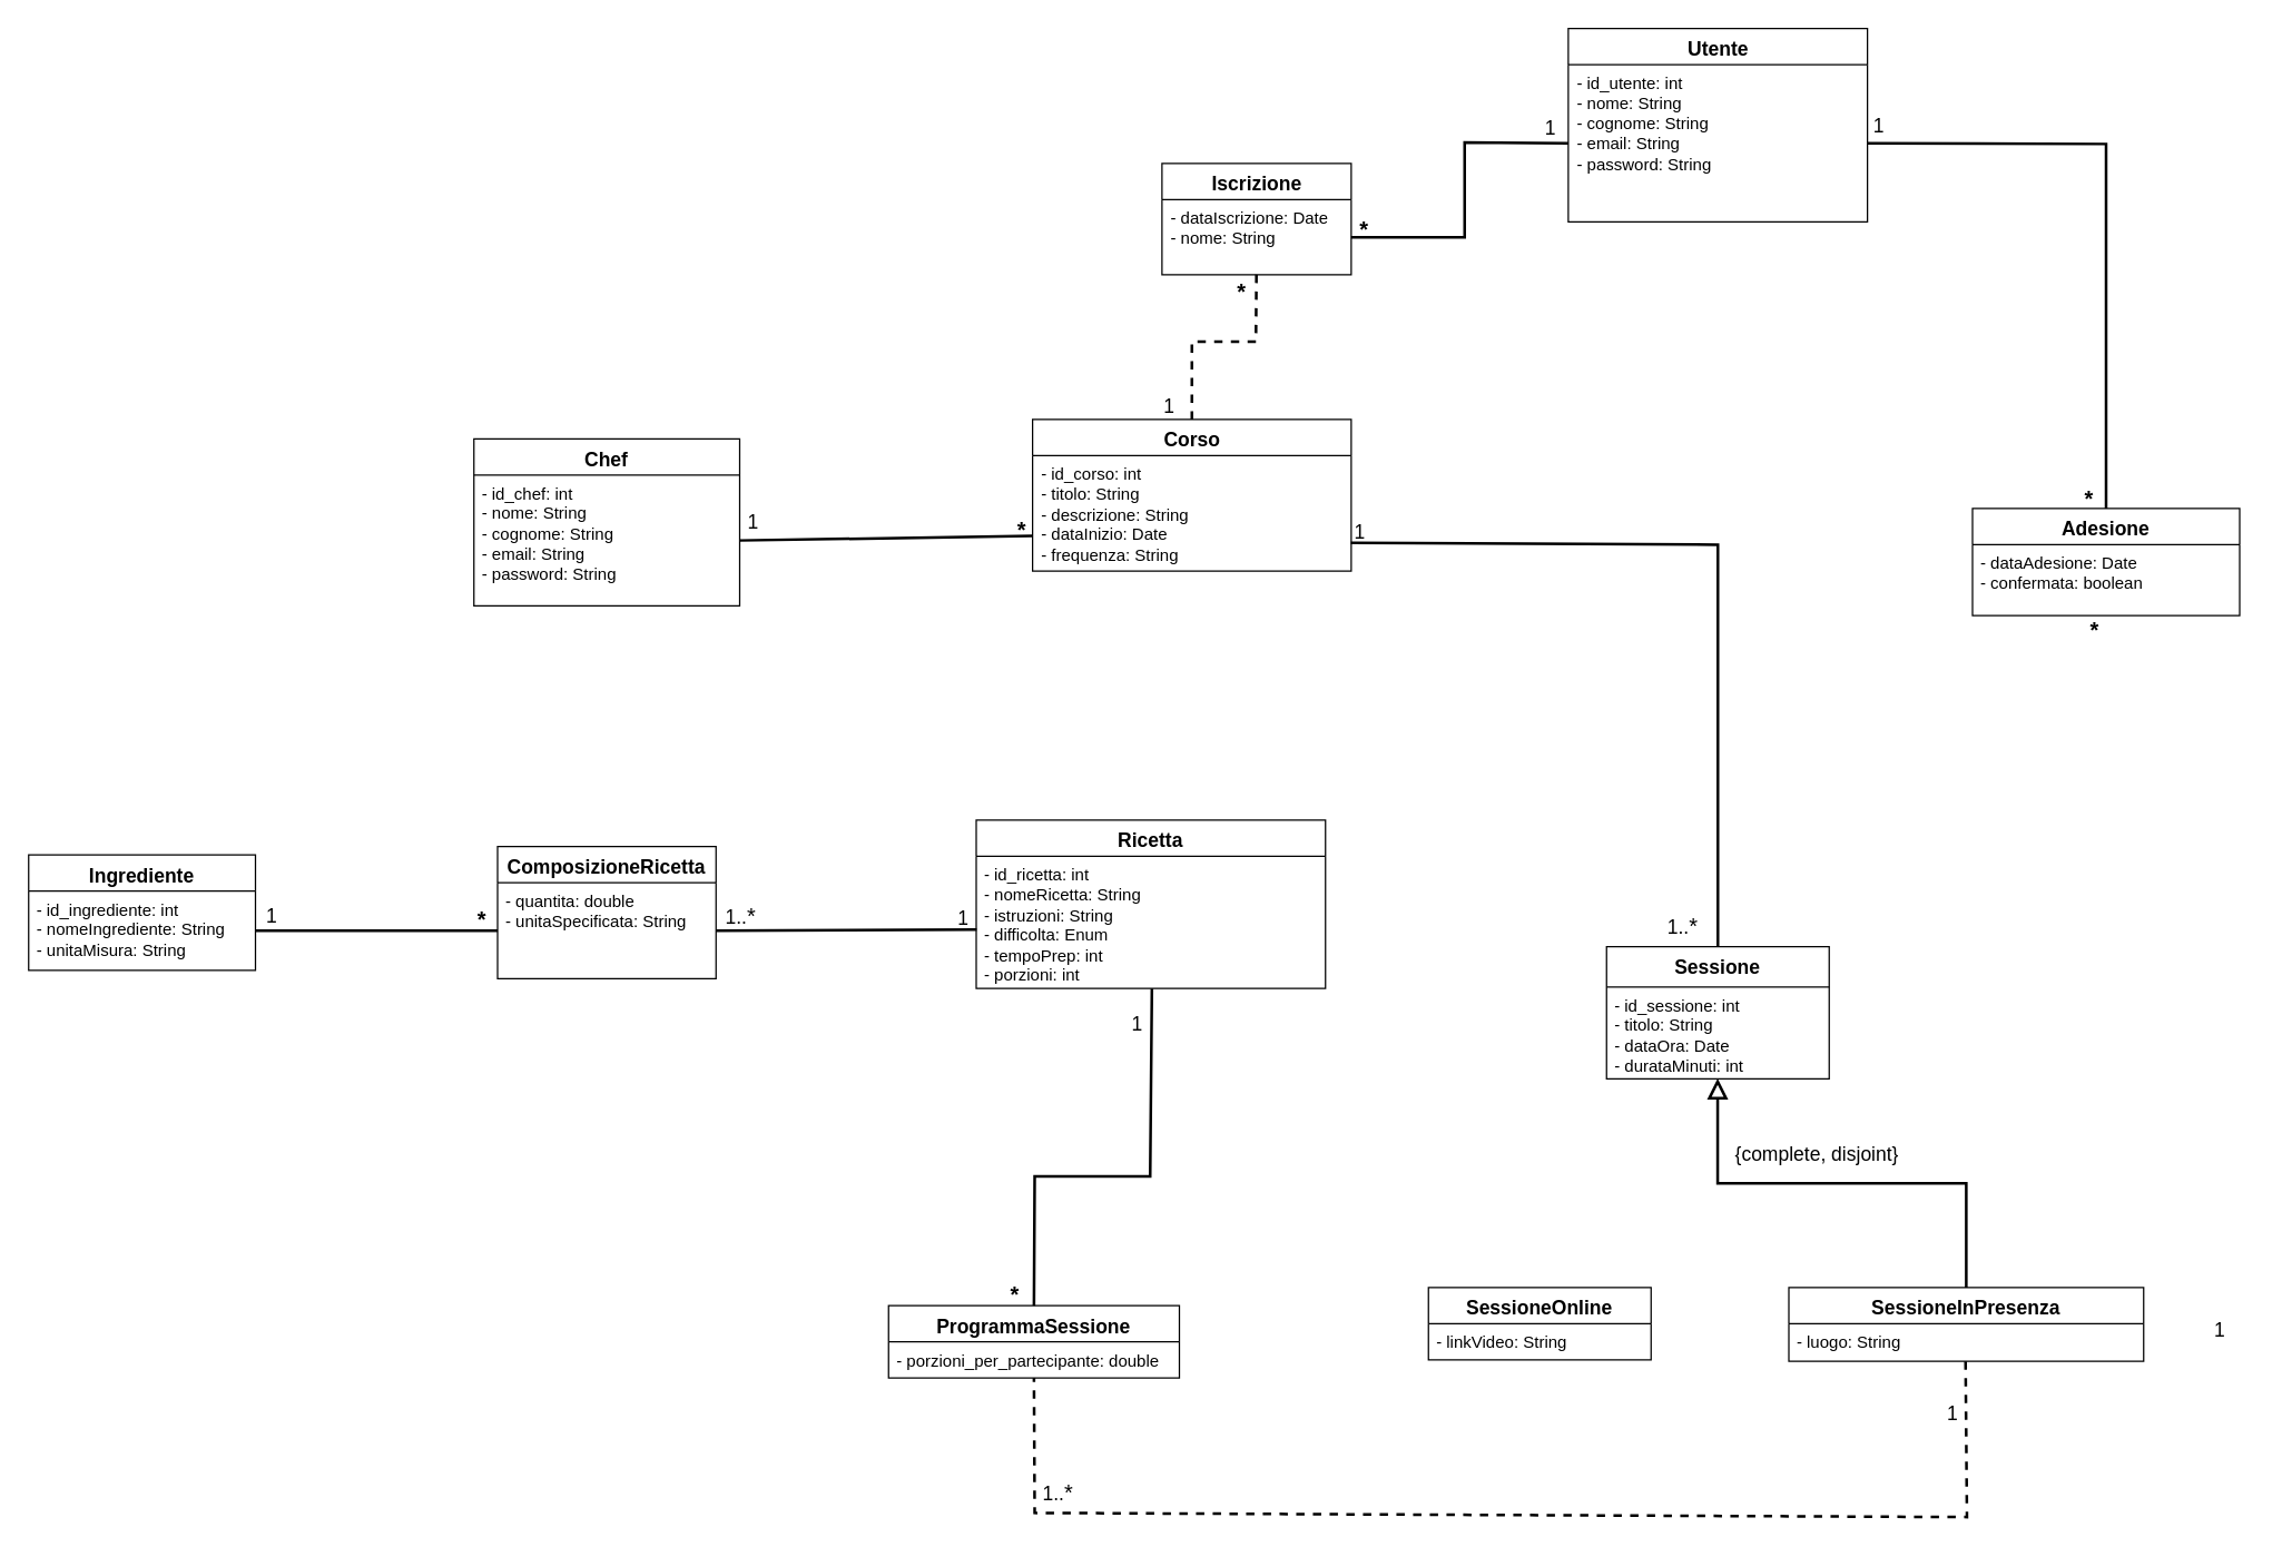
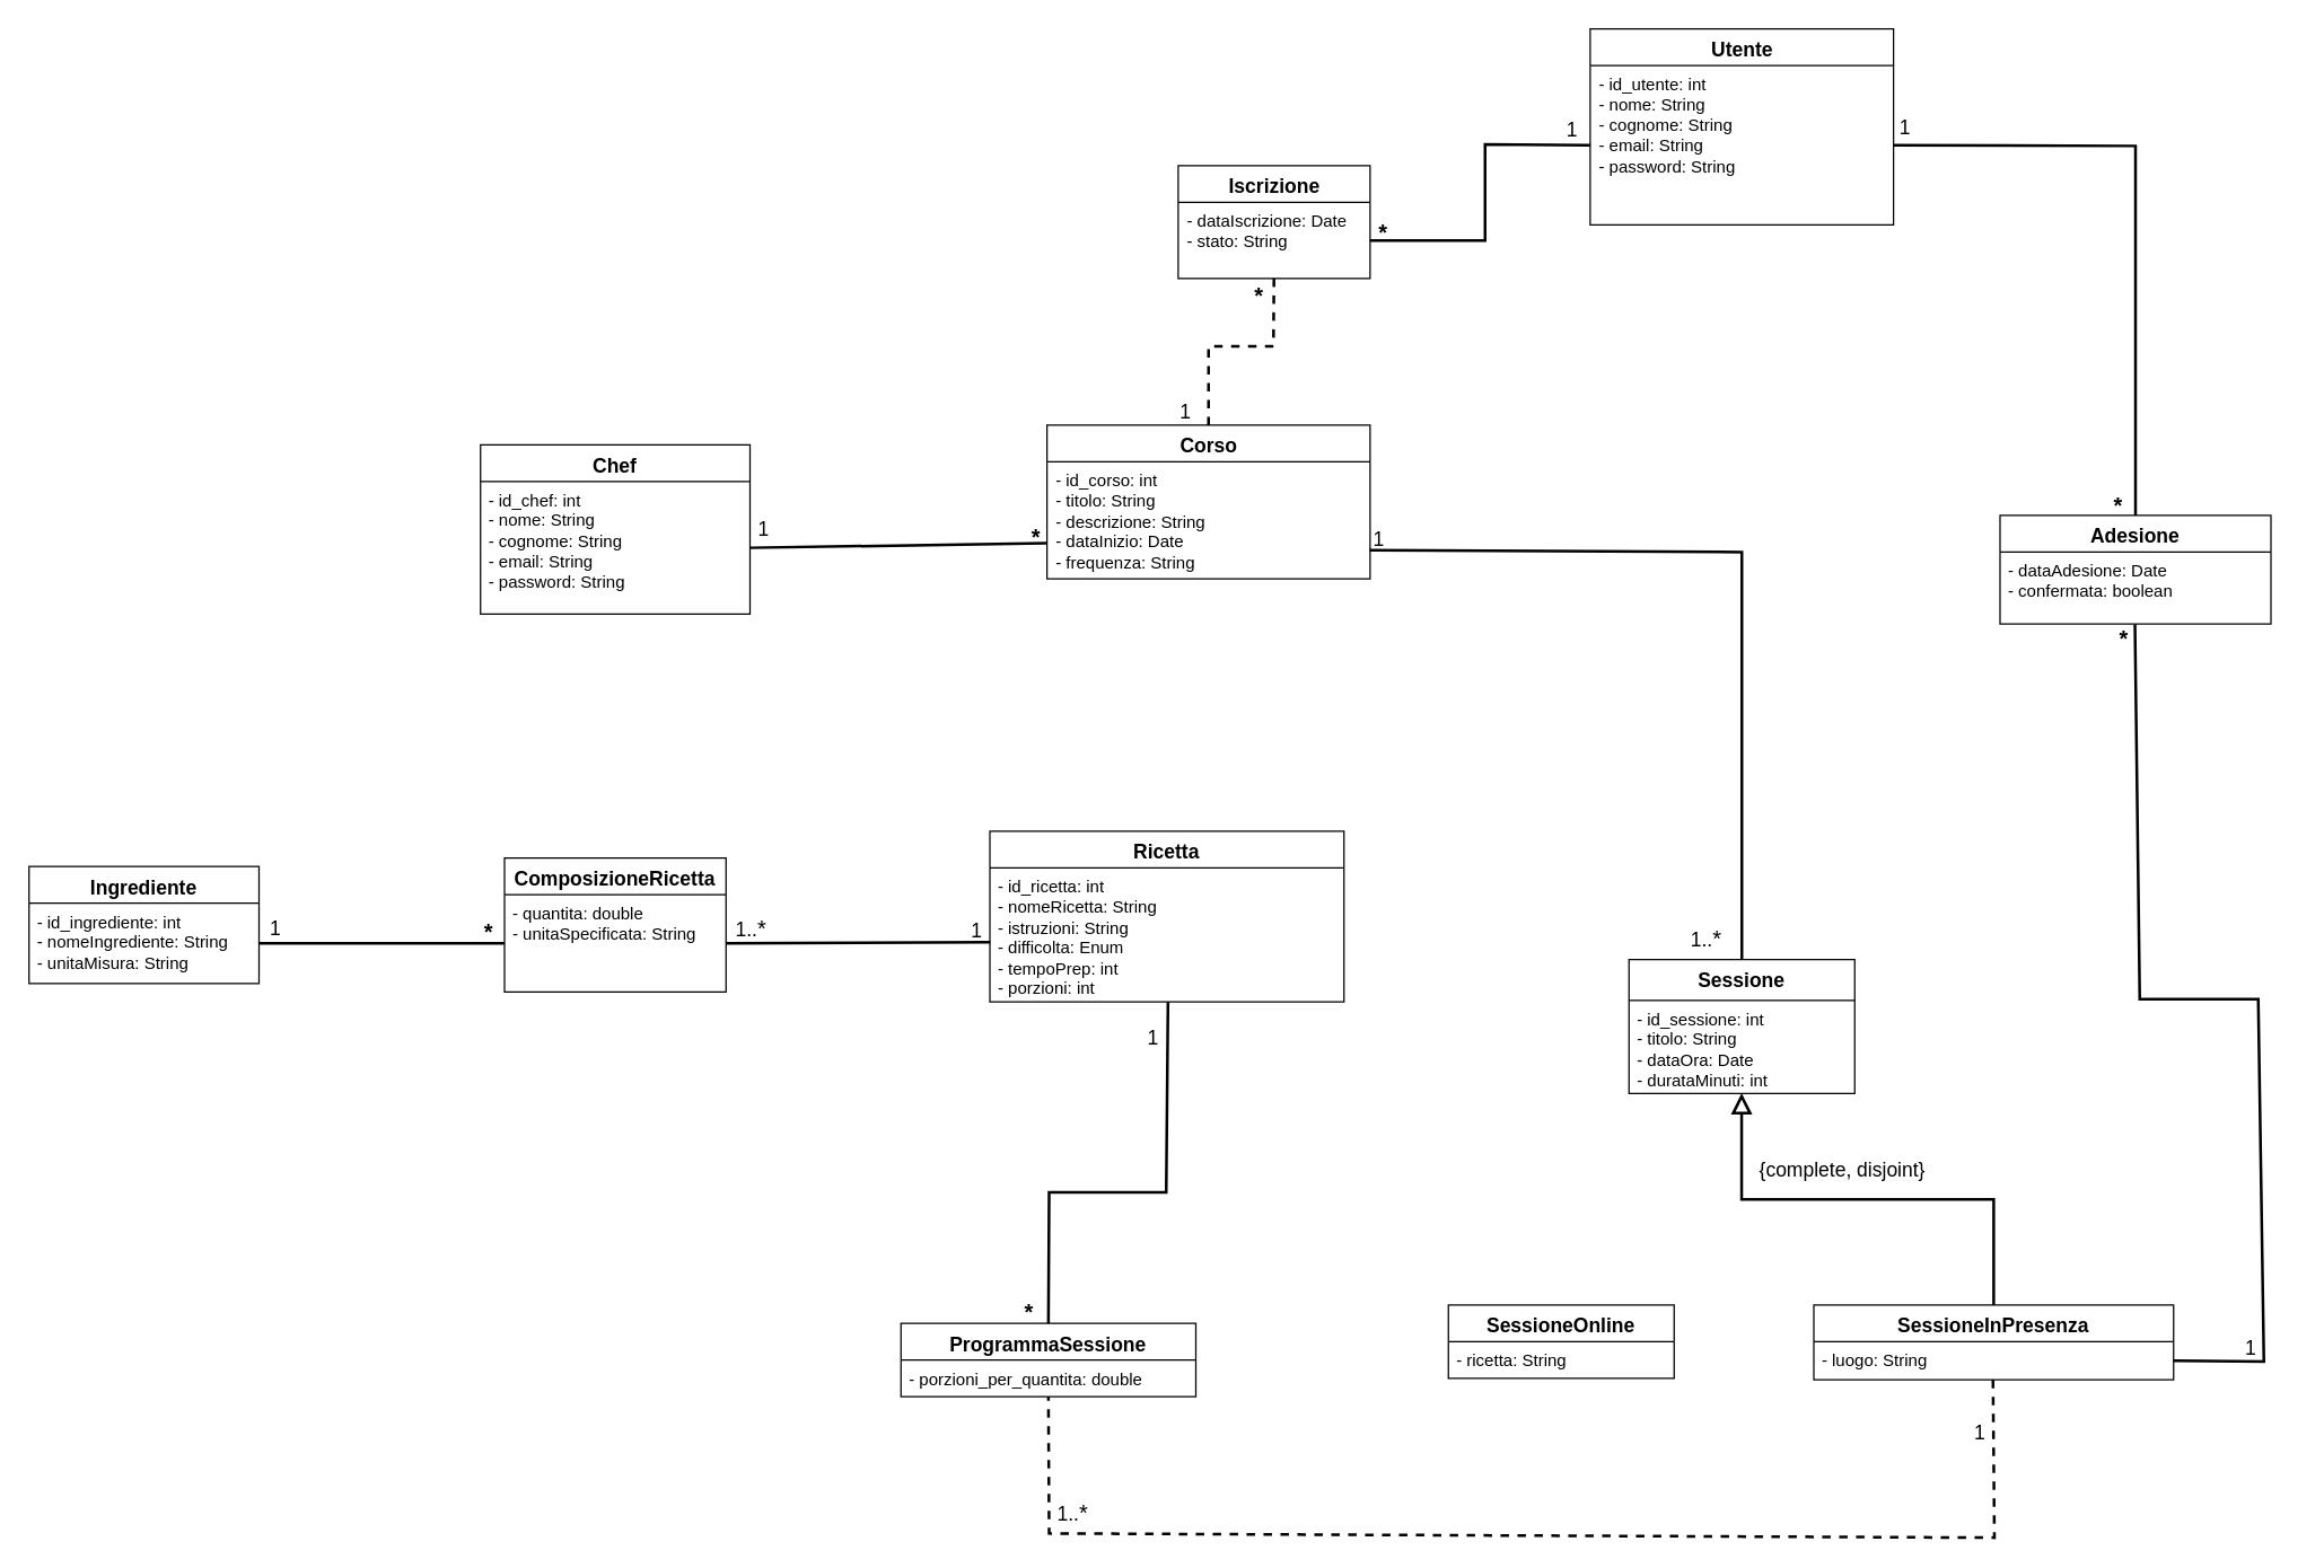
- <mxCell id="13" value="- dataIscrizione: Date&lt;div&gt;- nome: String&lt;/div&gt;" style="text;strokeColor=none;fillColor=none;align=left;verticalAlign=top;spacingLeft=4;spacingRight=4;overflow=hidden;rotatable=0;points=[[0,0.5],[1,0.5]];portConstraint=eastwest;whiteSpace=wrap;html=1;" parent="12" vertex="1"><mxGeometry y="26" width="136" height="54" as="geometry" /></mxCell>
+ <mxCell id="13" value="- dataIscrizione: Date&lt;div&gt;- stato: String&lt;/div&gt;" style="text;strokeColor=none;fillColor=none;align=left;verticalAlign=top;spacingLeft=4;spacingRight=4;overflow=hidden;rotatable=0;points=[[0,0.5],[1,0.5]];portConstraint=eastwest;whiteSpace=wrap;html=1;" parent="12" vertex="1"><mxGeometry y="26" width="136" height="54" as="geometry" /></mxCell>
+ <mxCell id="42" value="" style="endArrow=none;html=1;rounded=0;strokeWidth=2;exitX=1;exitY=0.5;exitDx=0;exitDy=0;entryX=0.498;entryY=1.005;entryDx=0;entryDy=0;entryPerimeter=0;" parent="1" source="23" target="25" edge="1"><mxGeometry width="50" height="50" relative="1" as="geometry"><mxPoint x="1424" y="781" as="sourcePoint" /><mxPoint x="1500" y="455" as="targetPoint" /><Array as="points"><mxPoint x="1604" y="965" /><mxPoint x="1600" y="708" /><mxPoint x="1516" y="708" /></Array></mxGeometry></mxCell>
- <mxCell id="21" value="- linkVideo: String" style="text;strokeColor=none;fillColor=none;align=left;verticalAlign=top;spacingLeft=4;spacingRight=4;overflow=hidden;rotatable=0;points=[[0,0.5],[1,0.5]];portConstraint=eastwest;whiteSpace=wrap;html=1;" parent="20" vertex="1"><mxGeometry y="26" width="160" height="26" as="geometry" /></mxCell>
+ <mxCell id="21" value="- ricetta: String" style="text;strokeColor=none;fillColor=none;align=left;verticalAlign=top;spacingLeft=4;spacingRight=4;overflow=hidden;rotatable=0;points=[[0,0.5],[1,0.5]];portConstraint=eastwest;whiteSpace=wrap;html=1;" parent="20" vertex="1"><mxGeometry y="26" width="160" height="26" as="geometry" /></mxCell>
- <mxCell id="19" value="- porzioni_per_partecipante: double" style="text;strokeColor=none;fillColor=none;align=left;verticalAlign=top;spacingLeft=4;spacingRight=4;overflow=hidden;rotatable=0;points=[[0,0.5],[1,0.5]];portConstraint=eastwest;whiteSpace=wrap;html=1;" parent="18" vertex="1"><mxGeometry y="26" width="209" height="26" as="geometry" /></mxCell>
+ <mxCell id="19" value="- porzioni_per_quantita: double" style="text;strokeColor=none;fillColor=none;align=left;verticalAlign=top;spacingLeft=4;spacingRight=4;overflow=hidden;rotatable=0;points=[[0,0.5],[1,0.5]];portConstraint=eastwest;whiteSpace=wrap;html=1;" parent="18" vertex="1"><mxGeometry y="26" width="209" height="26" as="geometry" /></mxCell>
